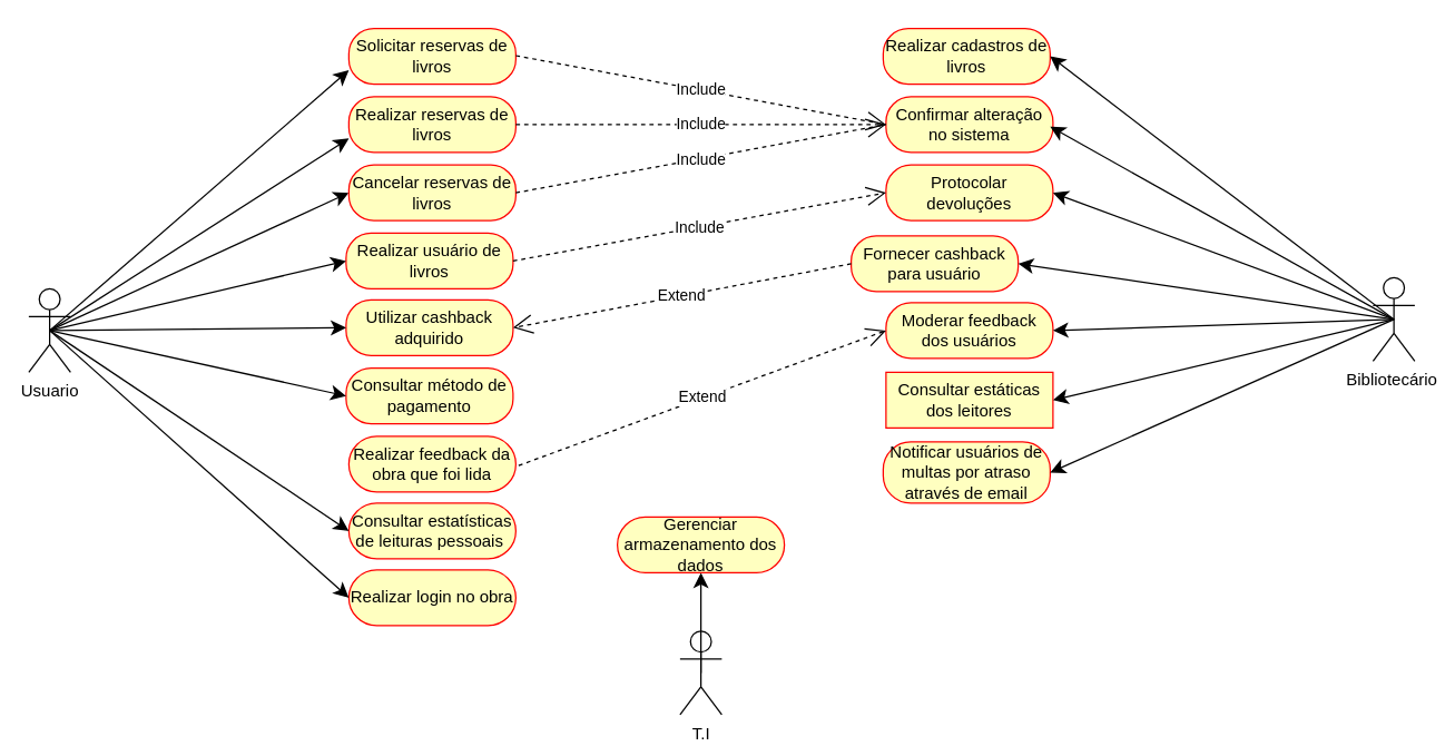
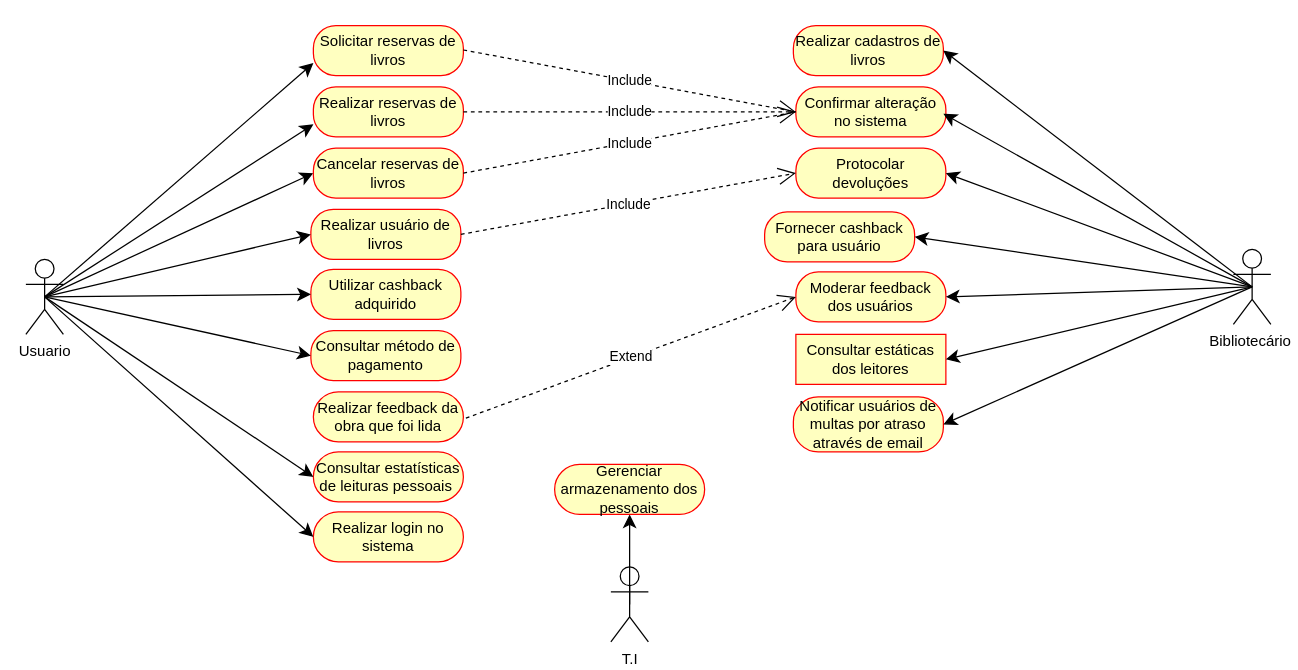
- <mxCell id="34" value="Extend" style="endArrow=open;endSize=12;dashed=1;html=1;rounded=0;entryX=1;entryY=0.5;entryDx=0;entryDy=0;exitX=0;exitY=0.5;exitDx=0;exitDy=0;" edge="1" parent="1" source="25" target="11"><mxGeometry width="160" relative="1" as="geometry"><mxPoint x="373" y="343.75" as="sourcePoint" /><mxPoint x="646" y="297" as="targetPoint" /></mxGeometry></mxCell>
- <mxCell id="44" value="Gerenciar armazenamento dos dados" style="rounded=1;whiteSpace=wrap;html=1;arcSize=50;fontColor=#000000;fillColor=#ffffc0;strokeColor=#ff0000;" vertex="1" parent="1"><mxGeometry x="443" y="371" width="120" height="40" as="geometry" /></mxCell>
+ <mxCell id="44" value="Gerenciar armazenamento dos pessoais" style="rounded=1;whiteSpace=wrap;html=1;arcSize=50;fontColor=#000000;fillColor=#ffffc0;strokeColor=#ff0000;" vertex="1" parent="1"><mxGeometry x="443" y="371" width="120" height="40" as="geometry" /></mxCell>
- <mxCell id="32" value="Realizar login no obra" style="rounded=1;whiteSpace=wrap;html=1;arcSize=50;fontColor=#000000;fillColor=#ffffc0;strokeColor=#ff0000;" vertex="1" parent="1"><mxGeometry x="250" y="409" width="120" height="40" as="geometry" /></mxCell>
+ <mxCell id="32" value="Realizar login no sistema" style="rounded=1;whiteSpace=wrap;html=1;arcSize=50;fontColor=#000000;fillColor=#ffffc0;strokeColor=#ff0000;" vertex="1" parent="1"><mxGeometry x="250" y="409" width="120" height="40" as="geometry" /></mxCell>
